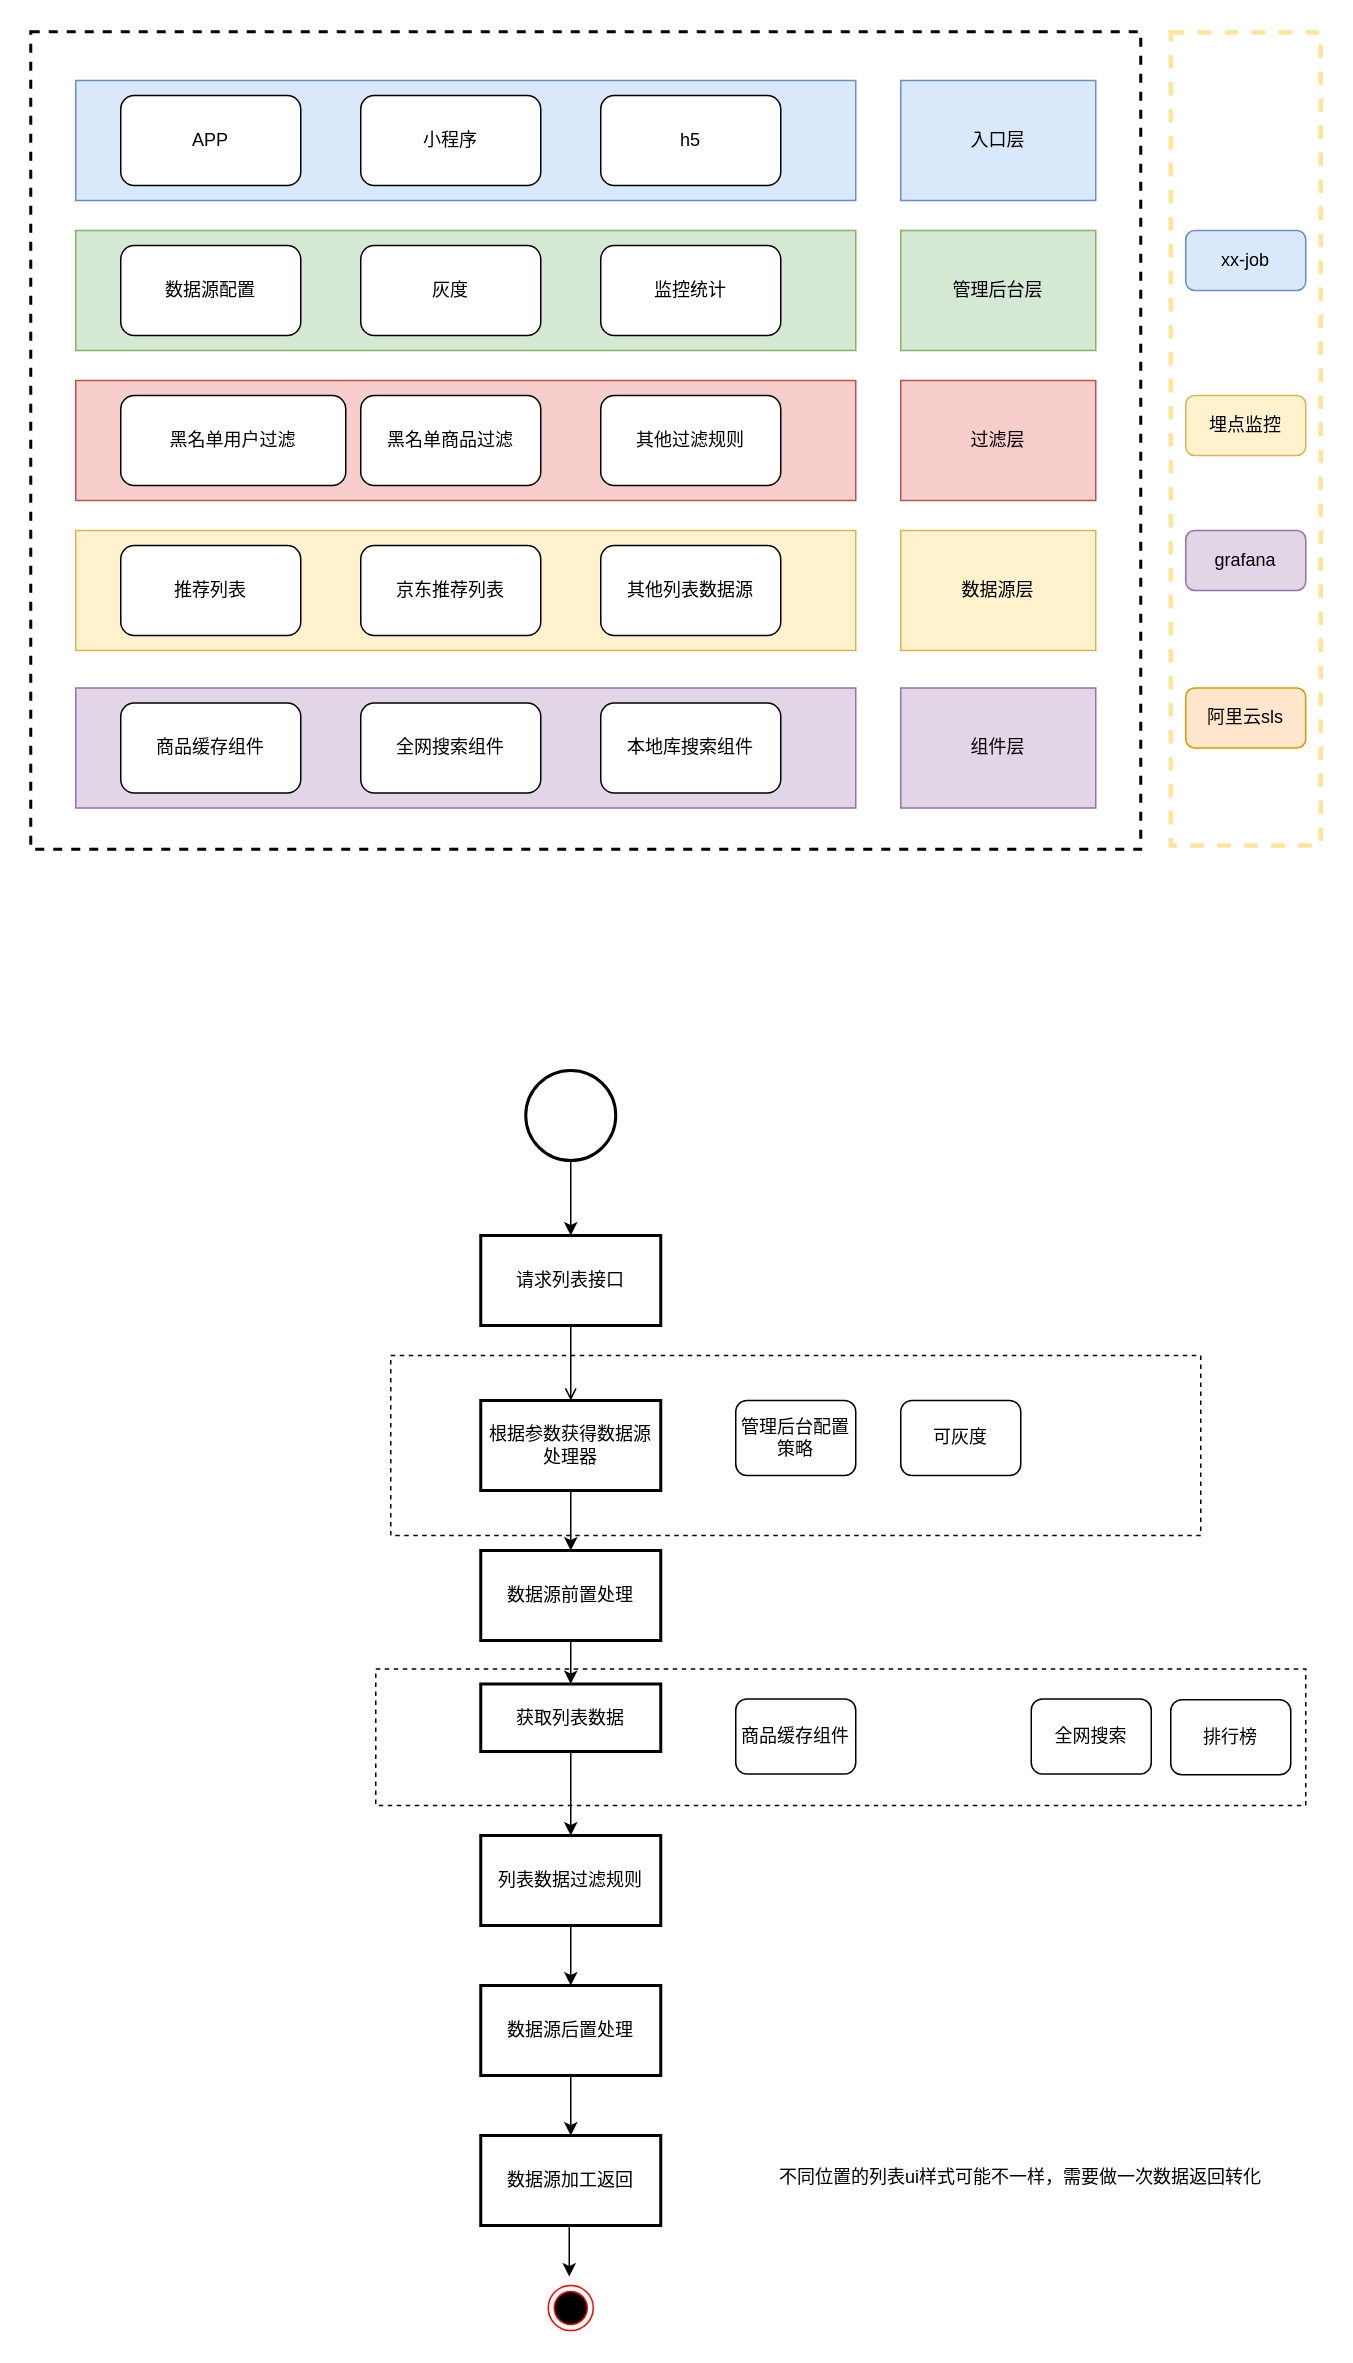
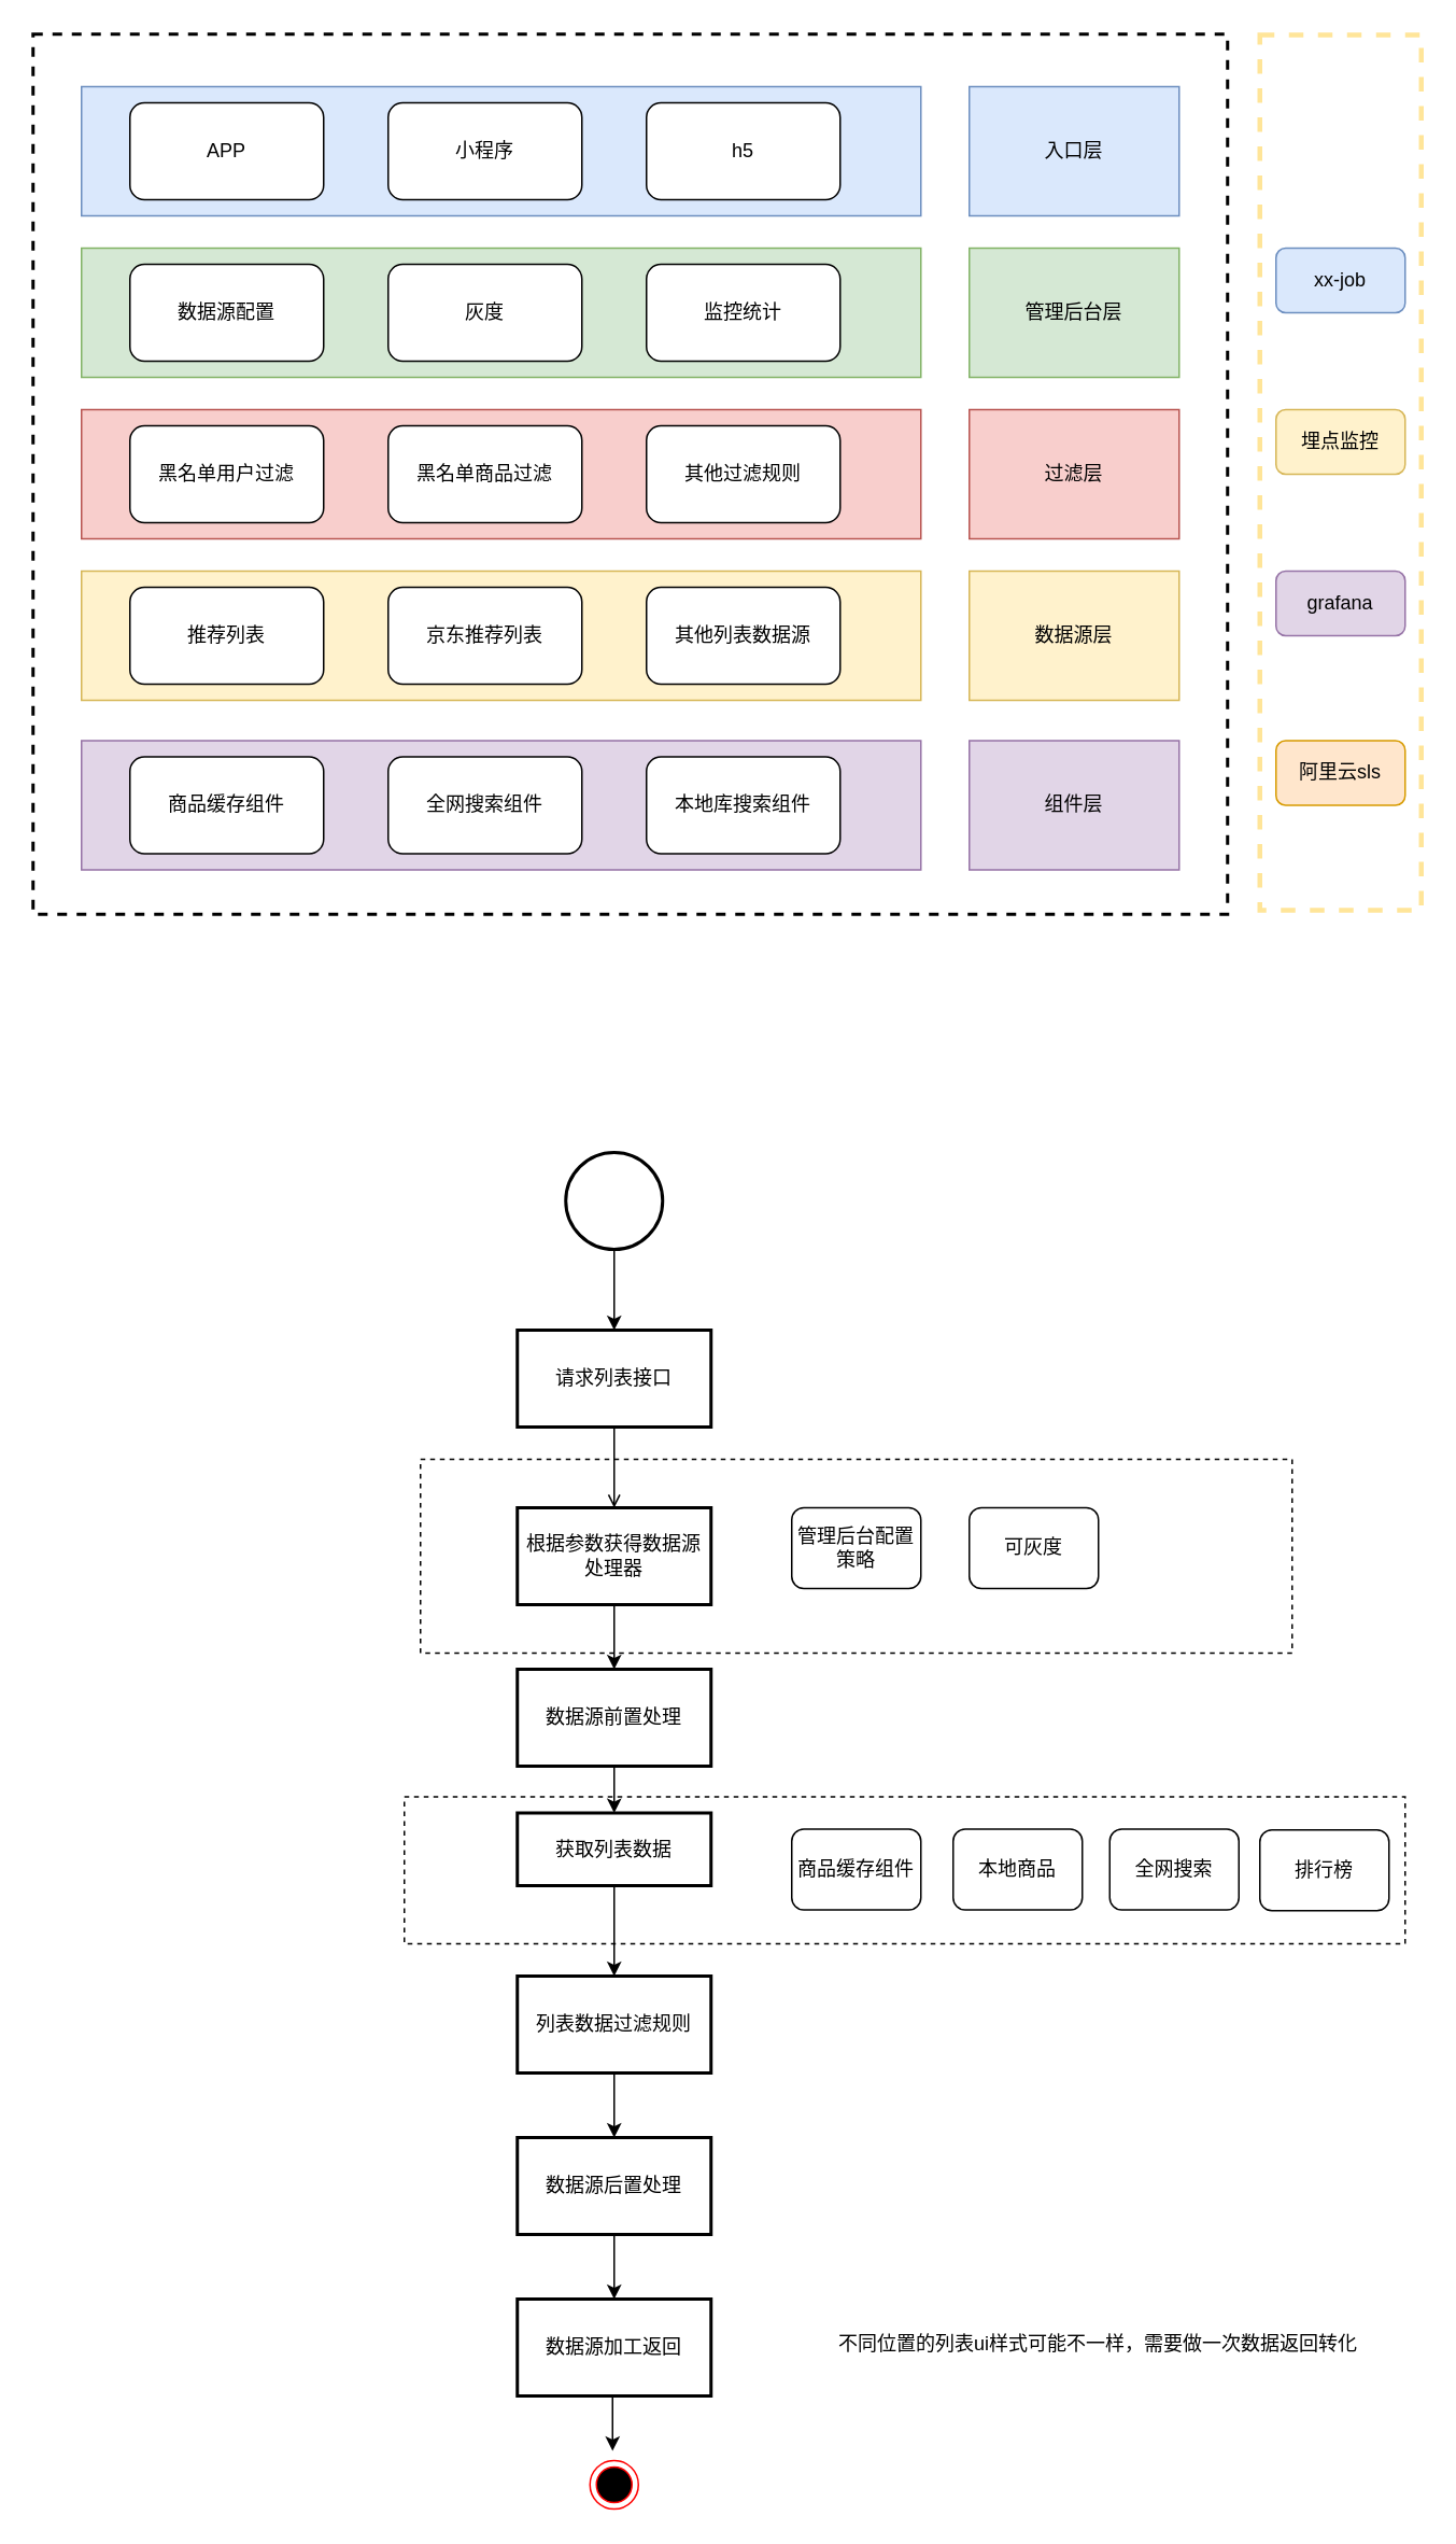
- <mxCell id="32" value="埋点监控" style="rounded=1;whiteSpace=wrap;html=1;fillColor=#fff2cc;strokeColor=#d6b656;" vertex="1" parent="1"><mxGeometry x="790" y="263" width="80" height="40" as="geometry" /></mxCell>
+ <mxCell id="32" value="埋点监控" style="rounded=1;whiteSpace=wrap;html=1;fillColor=#fff2cc;strokeColor=#d6b656;" vertex="1" parent="1"><mxGeometry x="790" y="253" width="80" height="40" as="geometry" /></mxCell>
- <mxCell id="17" value="黑名单用户过滤" style="rounded=1;whiteSpace=wrap;html=1;" vertex="1" parent="1"><mxGeometry x="80" y="263" width="150" height="60" as="geometry" /></mxCell>
+ <mxCell id="17" value="黑名单用户过滤" style="rounded=1;whiteSpace=wrap;html=1;" vertex="1" parent="1"><mxGeometry x="80" y="263" width="120" height="60" as="geometry" /></mxCell>
+ <mxCell id="55" value="本地商品" style="rounded=1;whiteSpace=wrap;html=1;" vertex="1" parent="1"><mxGeometry x="590" y="1132" width="80" height="50" as="geometry" /></mxCell>
